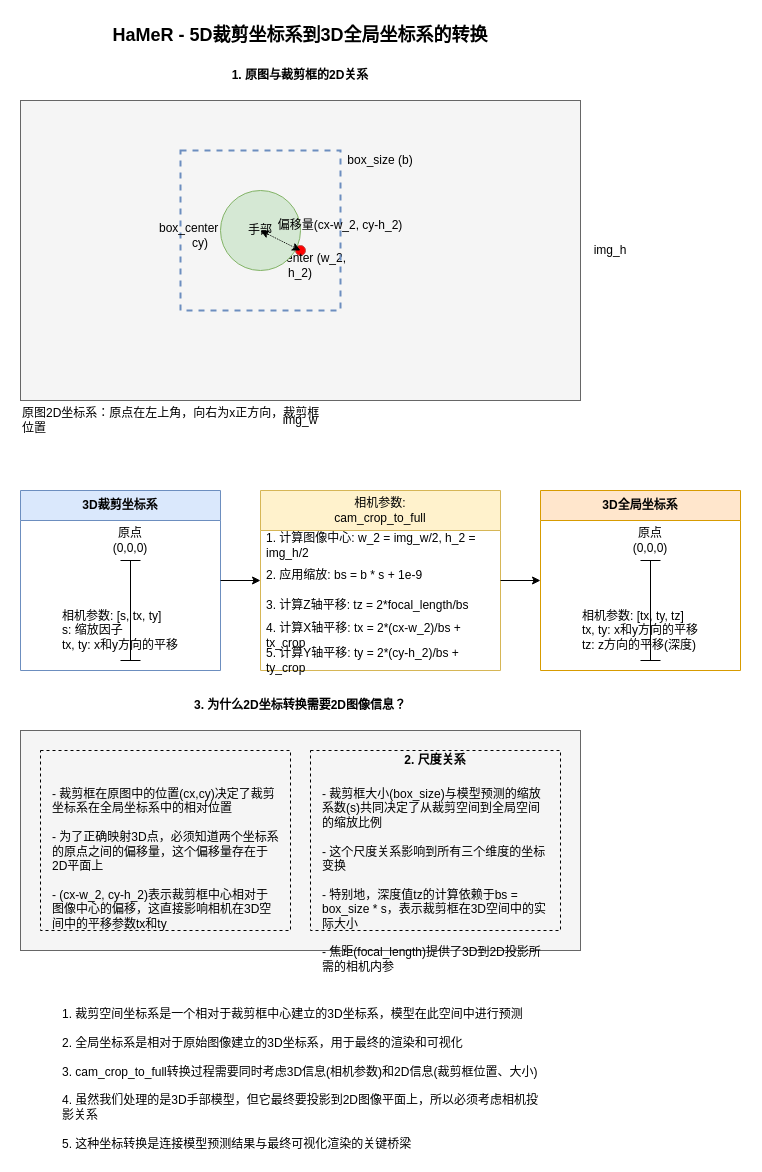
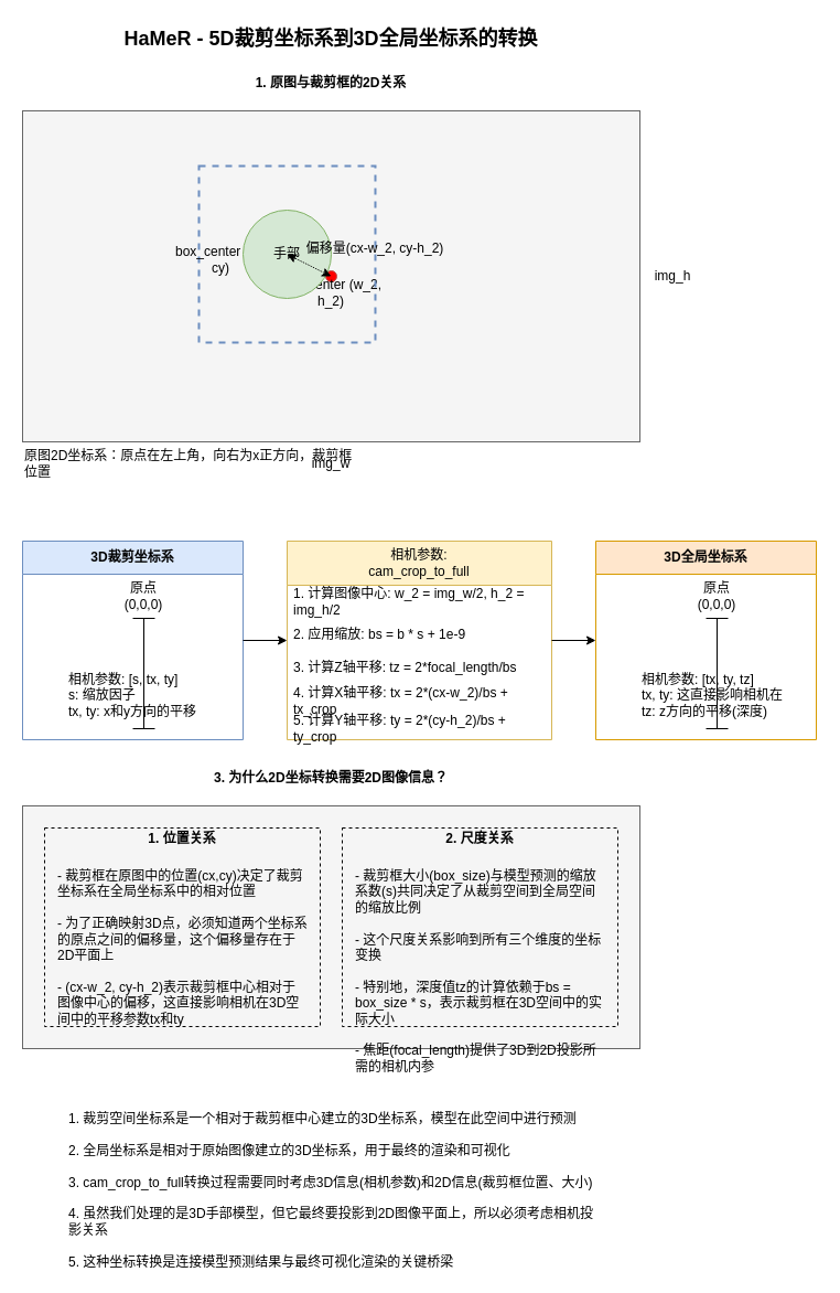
- <mxCell id="14" value="box_size (b)" style="text;html=1;strokeColor=none;fillColor=none;align=center;verticalAlign=middle;whiteSpace=wrap;rounded=0;" vertex="1" parent="1"><mxGeometry x="340" y="150" width="80" height="20" as="geometry" /></mxCell>
- <mxCell id="31" value="相机参数: [tx, ty, tz]&lt;br&gt;tx, ty: x和y方向的平移&lt;br&gt;tz: z方向的平移(深度)" style="text;html=1;strokeColor=none;fillColor=none;align=left;verticalAlign=middle;whiteSpace=wrap;rounded=0;" vertex="1" parent="28"><mxGeometry x="40" y="110" width="150" height="60" as="geometry" /></mxCell>
+ <mxCell id="31" value="相机参数: [tx, ty, tz]&lt;br&gt;tx, ty: 这直接影响相机在&lt;br&gt;tz: z方向的平移(深度)" style="text;html=1;strokeColor=none;fillColor=none;align=left;verticalAlign=middle;whiteSpace=wrap;rounded=0;" vertex="1" parent="28"><mxGeometry x="40" y="110" width="150" height="60" as="geometry" /></mxCell>
+ <mxCell id="38" value="1. 位置关系" style="text;html=1;strokeColor=none;fillColor=none;align=center;verticalAlign=middle;whiteSpace=wrap;rounded=0;fontStyle=1" vertex="1" parent="1"><mxGeometry x="40" y="750" width="250" height="20" as="geometry" /></mxCell>
